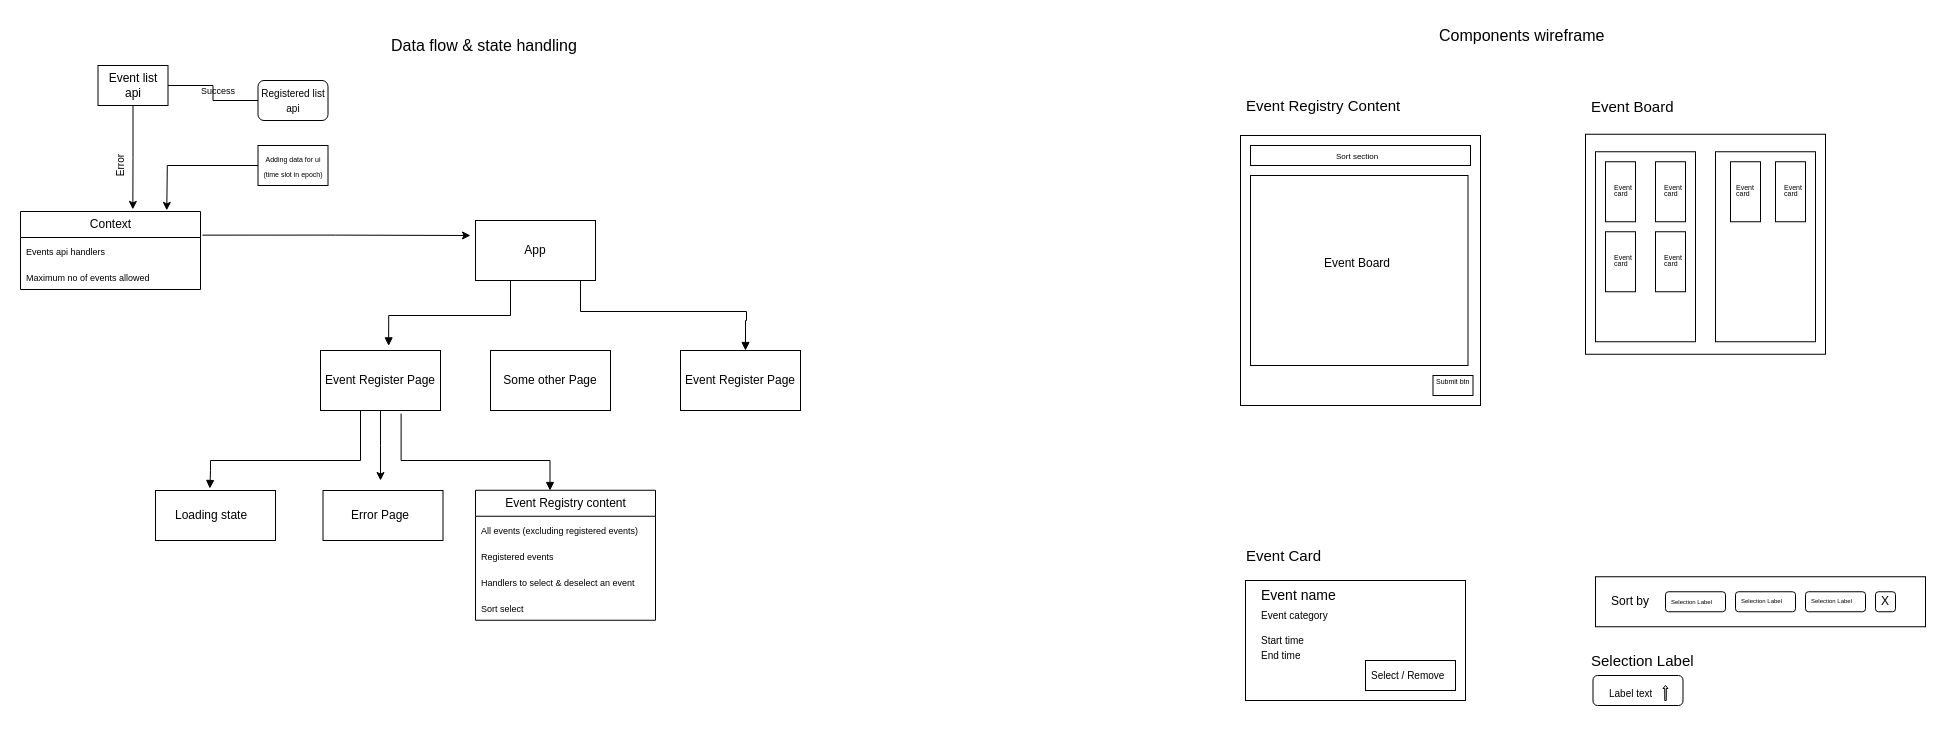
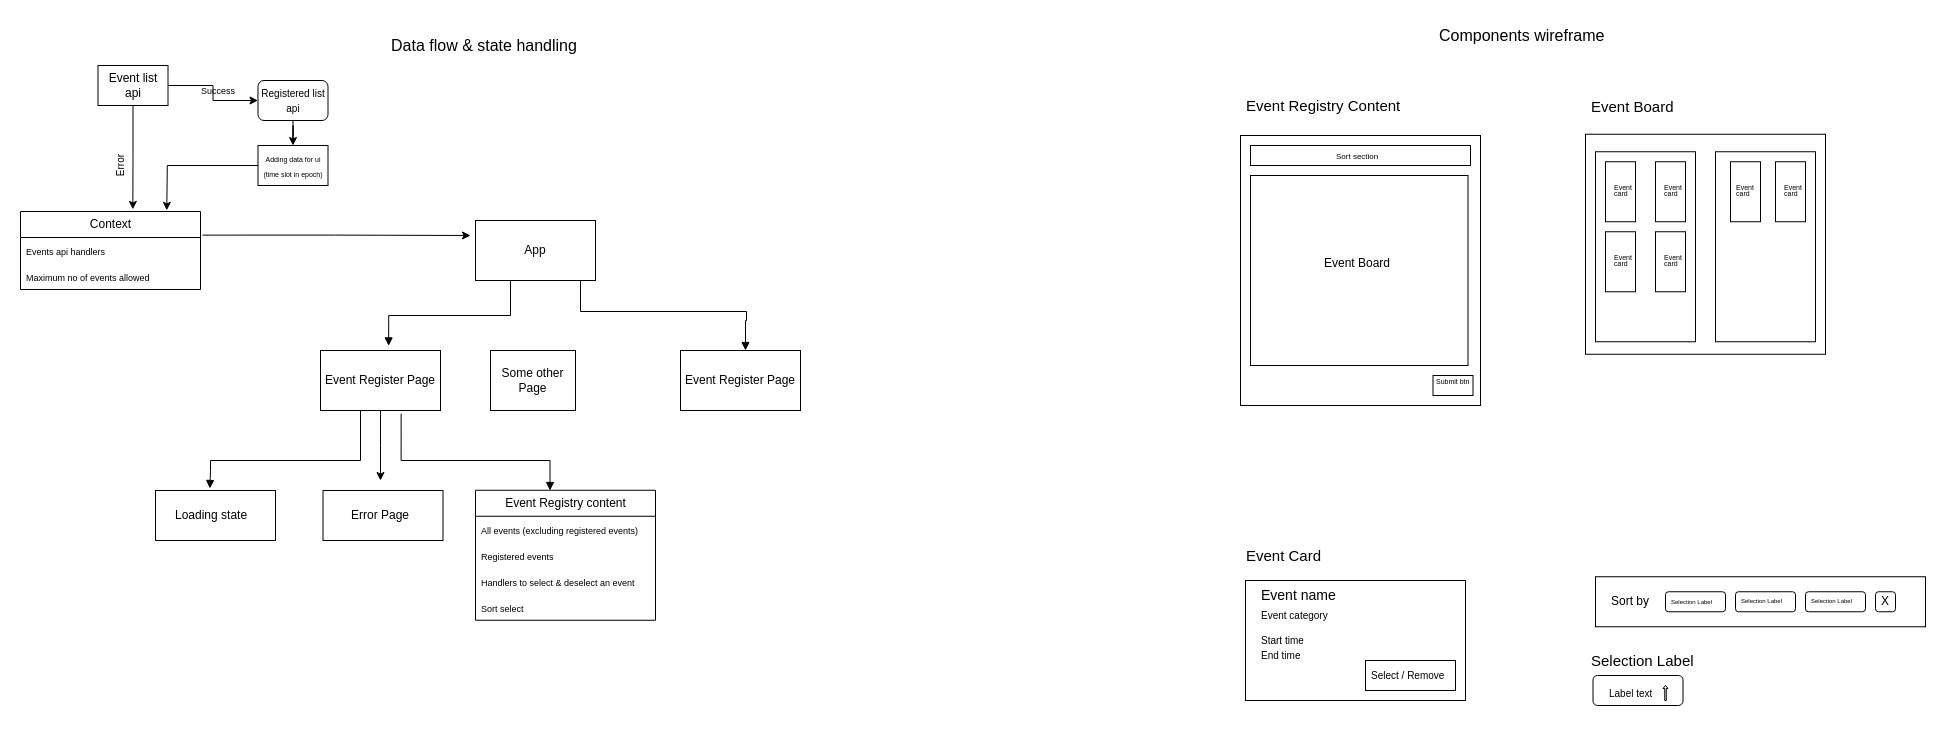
- <mxCell id="33" style="edgeStyle=orthogonalEdgeStyle;rounded=0;orthogonalLoop=1;jettySize=auto;html=1;endArrow=none;" edge="1" parent="1" source="34" target="38"><mxGeometry relative="1" as="geometry" /></mxCell>
+ <mxCell id="33" style="edgeStyle=orthogonalEdgeStyle;rounded=0;orthogonalLoop=1;jettySize=auto;html=1;" edge="1" parent="1" source="34" target="38"><mxGeometry relative="1" as="geometry" /></mxCell>
+ <mxCell id="37" style="edgeStyle=orthogonalEdgeStyle;rounded=0;orthogonalLoop=1;jettySize=auto;html=1;entryX=0.5;entryY=0;entryDx=0;entryDy=0;" edge="1" parent="1" source="38" target="40"><mxGeometry relative="1" as="geometry" /></mxCell>
- <mxCell id="46" value="Some other Page" style="rounded=0;whiteSpace=wrap;html=1;" vertex="1" parent="1"><mxGeometry x="490" y="350" width="120" height="60" as="geometry" /></mxCell>
+ <mxCell id="46" value="Some other Page" style="rounded=0;whiteSpace=wrap;html=1;" vertex="1" parent="1"><mxGeometry x="490" y="350" width="85" height="60" as="geometry" /></mxCell>
